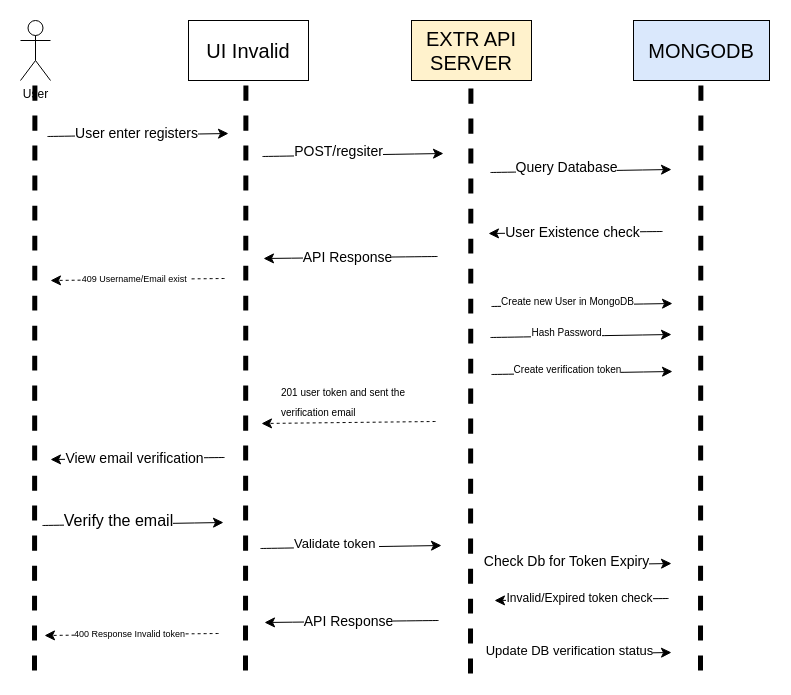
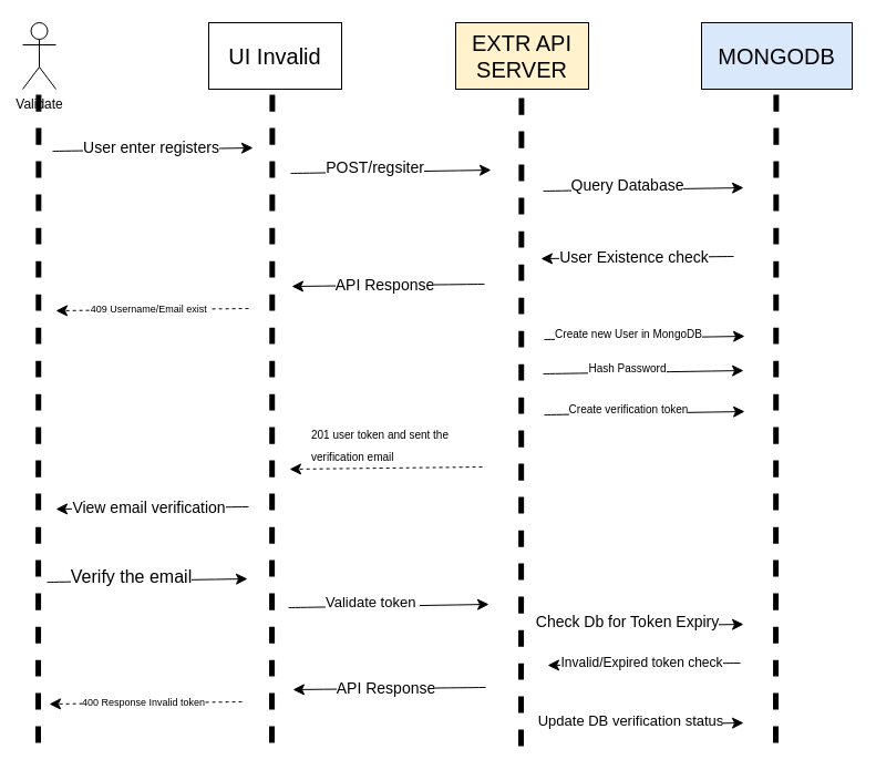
- <mxCell id="2" value="User" style="shape=umlActor;verticalLabelPosition=bottom;verticalAlign=top;html=1;outlineConnect=0;" parent="1" vertex="1"><mxGeometry x="20" y="20" width="30" height="60" as="geometry" /></mxCell>
+ <mxCell id="2" value="Validate" style="shape=umlActor;verticalLabelPosition=bottom;verticalAlign=top;html=1;outlineConnect=0;" parent="1" vertex="1"><mxGeometry x="20" y="20" width="30" height="60" as="geometry" /></mxCell>
